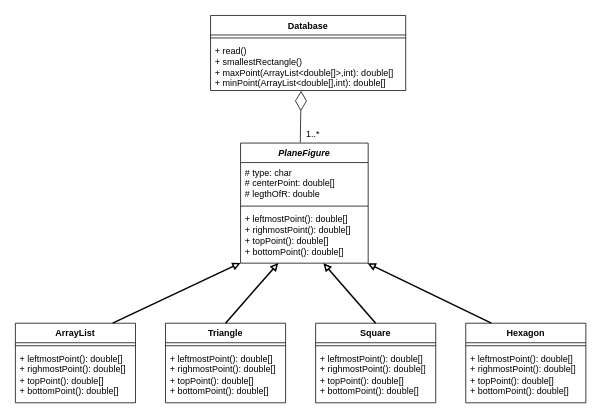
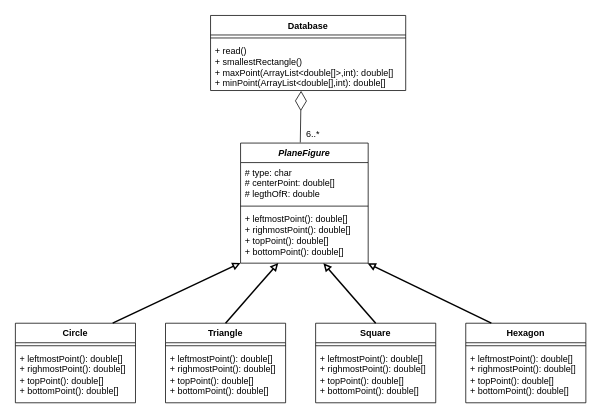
- <mxCell id="26" value="1..*" style="text;html=1;align=center;verticalAlign=middle;resizable=0;points=[];autosize=1;strokeColor=none;fillColor=none;" vertex="1" parent="1"><mxGeometry x="396" y="164" width="40" height="30" as="geometry" /></mxCell>
+ <mxCell id="26" value="6..*" style="text;html=1;align=center;verticalAlign=middle;resizable=0;points=[];autosize=1;strokeColor=none;fillColor=none;" vertex="1" parent="1"><mxGeometry x="396" y="164" width="40" height="30" as="geometry" /></mxCell>
- <mxCell id="6" value="ArrayList" style="swimlane;fontStyle=1;align=center;verticalAlign=top;childLayout=stackLayout;horizontal=1;startSize=26;horizontalStack=0;resizeParent=1;resizeParentMax=0;resizeLast=0;collapsible=1;marginBottom=0;whiteSpace=wrap;html=1;" parent="1" vertex="1"><mxGeometry x="20" y="430" width="160" height="106" as="geometry" /></mxCell>
+ <mxCell id="6" value="Circle" style="swimlane;fontStyle=1;align=center;verticalAlign=top;childLayout=stackLayout;horizontal=1;startSize=26;horizontalStack=0;resizeParent=1;resizeParentMax=0;resizeLast=0;collapsible=1;marginBottom=0;whiteSpace=wrap;html=1;" parent="1" vertex="1"><mxGeometry x="20" y="430" width="160" height="106" as="geometry" /></mxCell>
